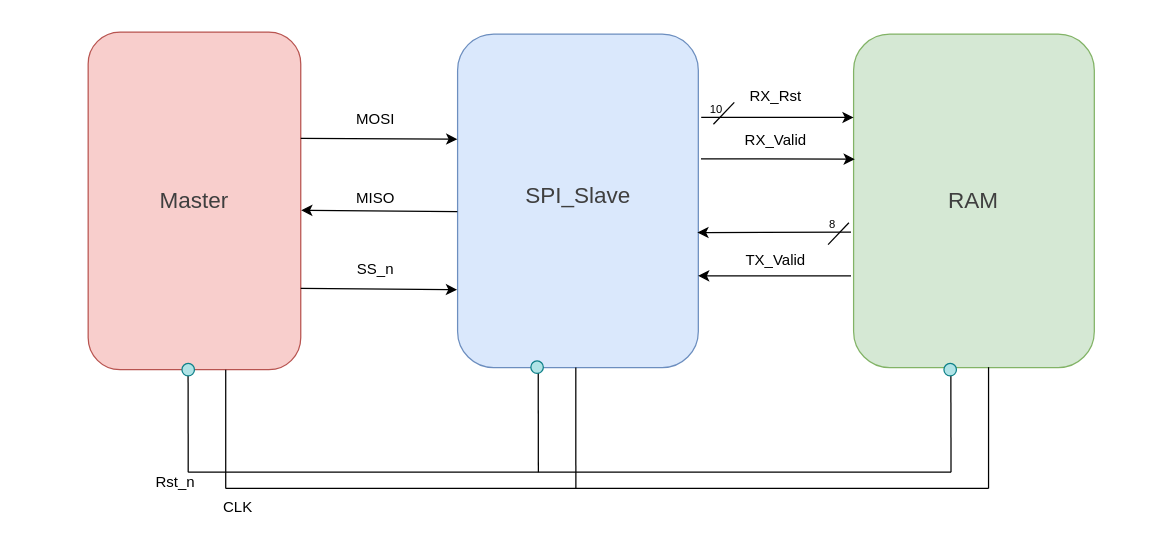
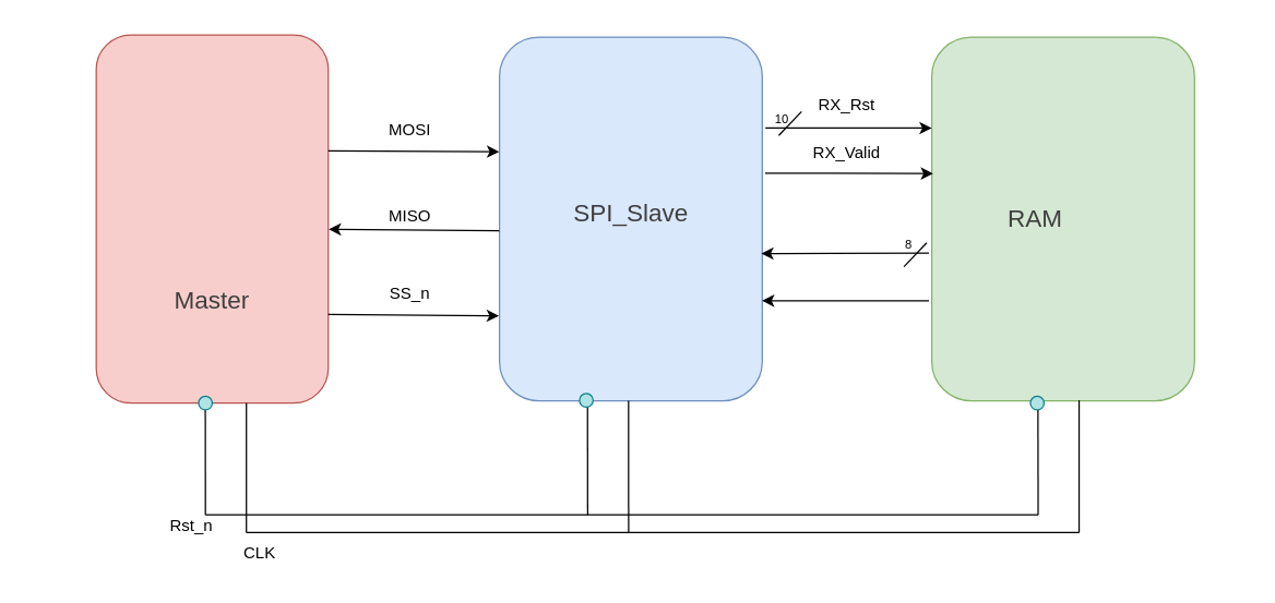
- <mxCell id="21" value="&lt;span style=&quot;color: rgb(63, 63, 63);&quot;&gt;&lt;font style=&quot;font-size: 18px;&quot;&gt;Master&lt;/font&gt;&lt;/span&gt;" style="text;html=1;align=center;verticalAlign=middle;whiteSpace=wrap;rounded=0;" vertex="1" parent="1"><mxGeometry x="129.997" y="146.88" width="50" height="26.25" as="geometry" /></mxCell>
+ <mxCell id="21" value="&lt;span style=&quot;color: rgb(63, 63, 63);&quot;&gt;&lt;font style=&quot;font-size: 18px;&quot;&gt;Master&lt;/font&gt;&lt;/span&gt;" style="text;html=1;align=center;verticalAlign=middle;whiteSpace=wrap;rounded=0;" vertex="1" parent="1"><mxGeometry x="129.997" y="206.88" width="50" height="26.25" as="geometry" /></mxCell>
- <mxCell id="8" value="&lt;span style=&quot;color: rgb(63, 63, 63);&quot;&gt;&lt;font style=&quot;font-size: 18px;&quot;&gt;RAM&lt;/font&gt;&lt;/span&gt;" style="text;html=1;align=center;verticalAlign=middle;whiteSpace=wrap;rounded=0;" vertex="1" parent="4"><mxGeometry x="383.333" y="126.875" width="50" height="26.25" as="geometry" /></mxCell>
+ <mxCell id="8" value="&lt;span style=&quot;color: rgb(63, 63, 63);&quot;&gt;&lt;font style=&quot;font-size: 18px;&quot;&gt;RAM&lt;/font&gt;&lt;/span&gt;" style="text;html=1;align=center;verticalAlign=middle;whiteSpace=wrap;rounded=0;" vertex="1" parent="4"><mxGeometry x="363.333" y="126.875" width="50" height="26.25" as="geometry" /></mxCell>
- <mxCell id="15" value="TX_Valid" style="text;html=1;align=center;verticalAlign=middle;whiteSpace=wrap;rounded=0;" vertex="1" parent="4"><mxGeometry x="225" y="175" width="50" height="26.25" as="geometry" /></mxCell>
